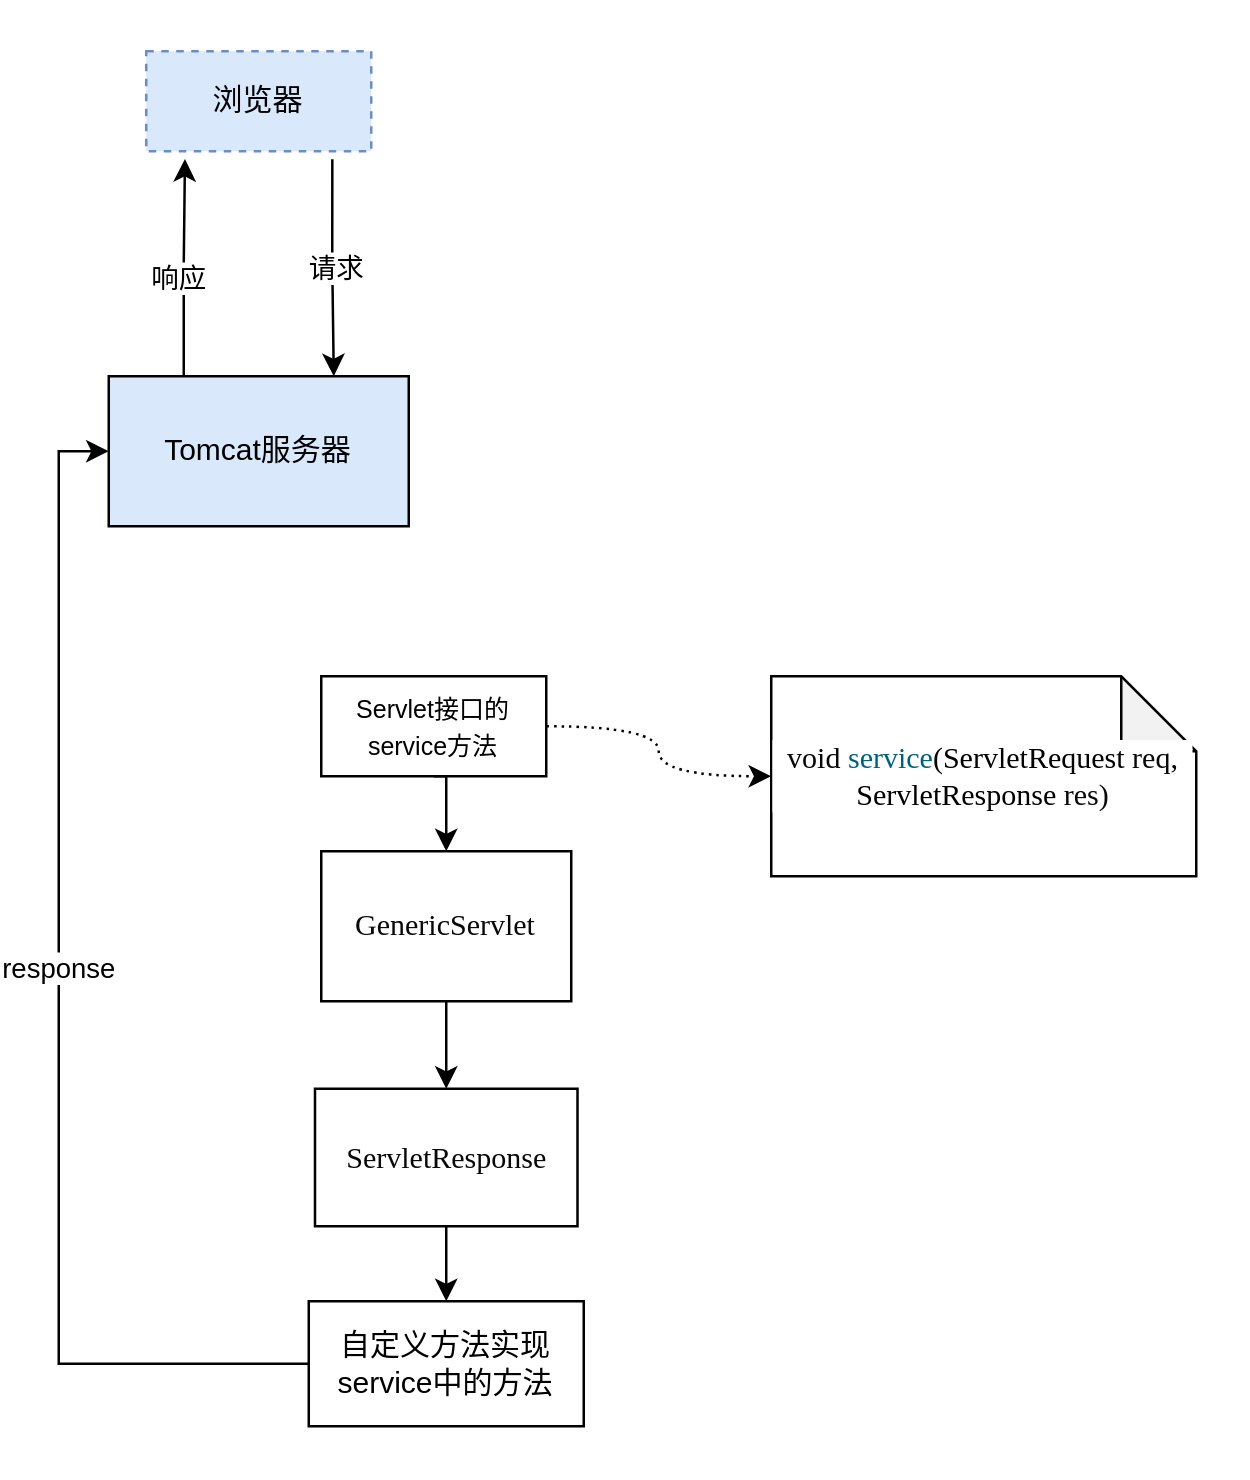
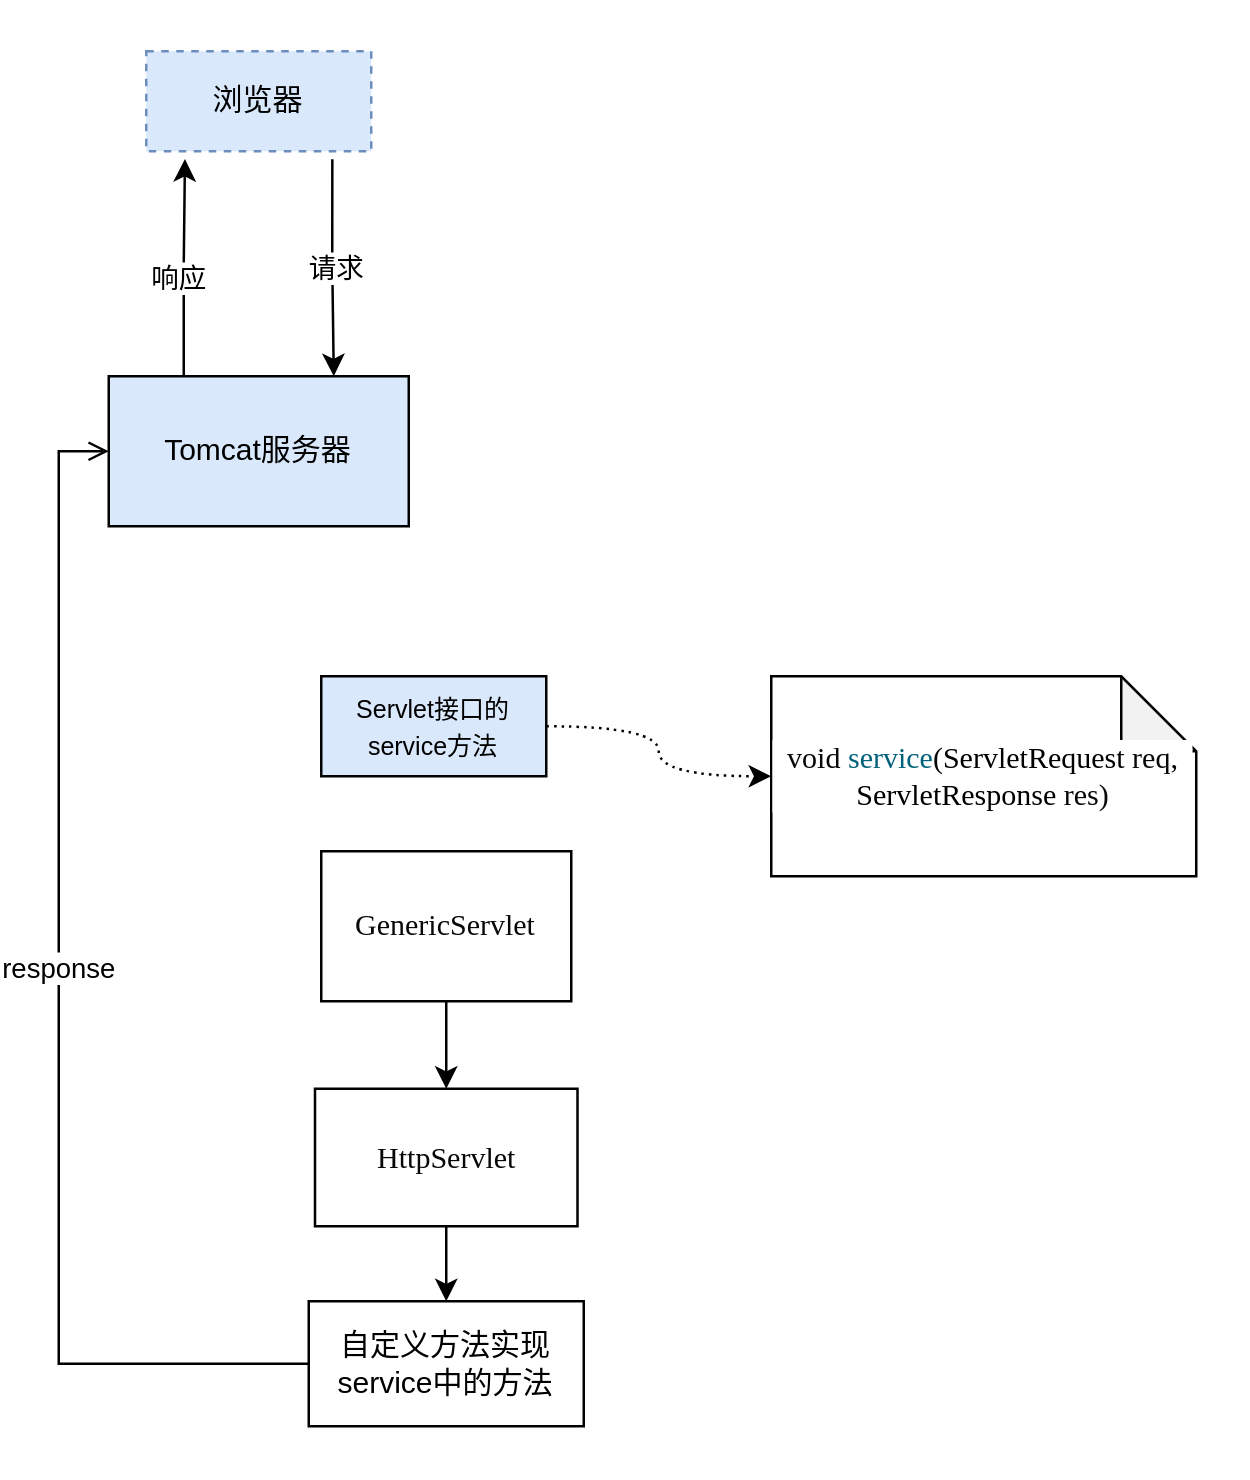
- <mxCell id="16" style="edgeStyle=orthogonalEdgeStyle;rounded=0;orthogonalLoop=1;jettySize=auto;html=1;exitX=0;exitY=0.5;exitDx=0;exitDy=0;entryX=0;entryY=0.5;entryDx=0;entryDy=0;" edge="1" parent="1" source="18" target="7"><mxGeometry relative="1" as="geometry" /></mxCell>
+ <mxCell id="16" style="edgeStyle=orthogonalEdgeStyle;rounded=0;orthogonalLoop=1;jettySize=auto;html=1;exitX=0;exitY=0.5;exitDx=0;exitDy=0;entryX=0;entryY=0.5;entryDx=0;entryDy=0;endArrow=open;" edge="1" parent="1" source="18" target="7"><mxGeometry relative="1" as="geometry" /></mxCell>
- <mxCell id="10" value="&lt;font style=&quot;font-size: 10px;&quot;&gt;Servlet接口的service方法&lt;/font&gt;" style="rounded=0;whiteSpace=wrap;html=1;" vertex="1" parent="1"><mxGeometry x="105" y="270" width="90" height="40" as="geometry" /></mxCell>
+ <mxCell id="10" value="&lt;font style=&quot;font-size: 10px;&quot;&gt;Servlet接口的service方法&lt;/font&gt;" style="rounded=0;whiteSpace=wrap;html=1;fillColor=#dae8fc;" vertex="1" parent="1"><mxGeometry x="105" y="270" width="90" height="40" as="geometry" /></mxCell>
- <mxCell id="9" style="edgeStyle=orthogonalEdgeStyle;rounded=0;orthogonalLoop=1;jettySize=auto;html=1;exitX=0.5;exitY=1;exitDx=0;exitDy=0;entryX=0.5;entryY=0;entryDx=0;entryDy=0;" edge="1" parent="1" source="10" target="13"><mxGeometry relative="1" as="geometry" /></mxCell>
- <mxCell id="15" value="&lt;div style=&quot;background-color: rgb(255, 255, 255); color: rgb(8, 8, 8);&quot;&gt;&lt;font face=&quot;Times New Roman&quot; style=&quot;font-size: 12px;&quot;&gt;ServletResponse&lt;/font&gt;&lt;/div&gt;" style="rounded=0;whiteSpace=wrap;html=1;" vertex="1" parent="1"><mxGeometry x="102.5" y="435" width="105" height="55" as="geometry" /></mxCell>
+ <mxCell id="15" value="&lt;div style=&quot;background-color: rgb(255, 255, 255); color: rgb(8, 8, 8);&quot;&gt;&lt;font face=&quot;Times New Roman&quot; style=&quot;font-size: 12px;&quot;&gt;HttpServlet&lt;/font&gt;&lt;/div&gt;" style="rounded=0;whiteSpace=wrap;html=1;" vertex="1" parent="1"><mxGeometry x="102.5" y="435" width="105" height="55" as="geometry" /></mxCell>
